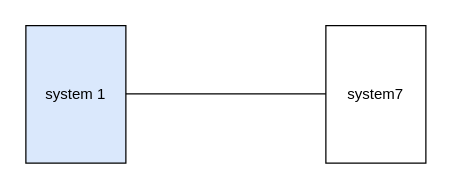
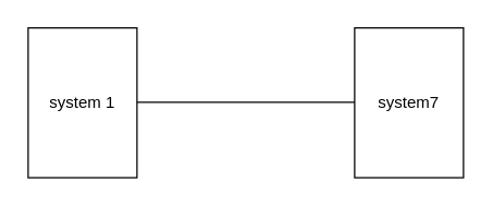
- <mxCell id="2" value="system 1" style="rounded=0;whiteSpace=wrap;html=1;fillColor=#dae8fc;" parent="1" vertex="1"><mxGeometry x="20" y="20" width="80" height="110" as="geometry" /></mxCell>
+ <mxCell id="2" value="system 1" style="rounded=0;whiteSpace=wrap;html=1;" parent="1" vertex="1"><mxGeometry x="20" y="20" width="80" height="110" as="geometry" /></mxCell>
